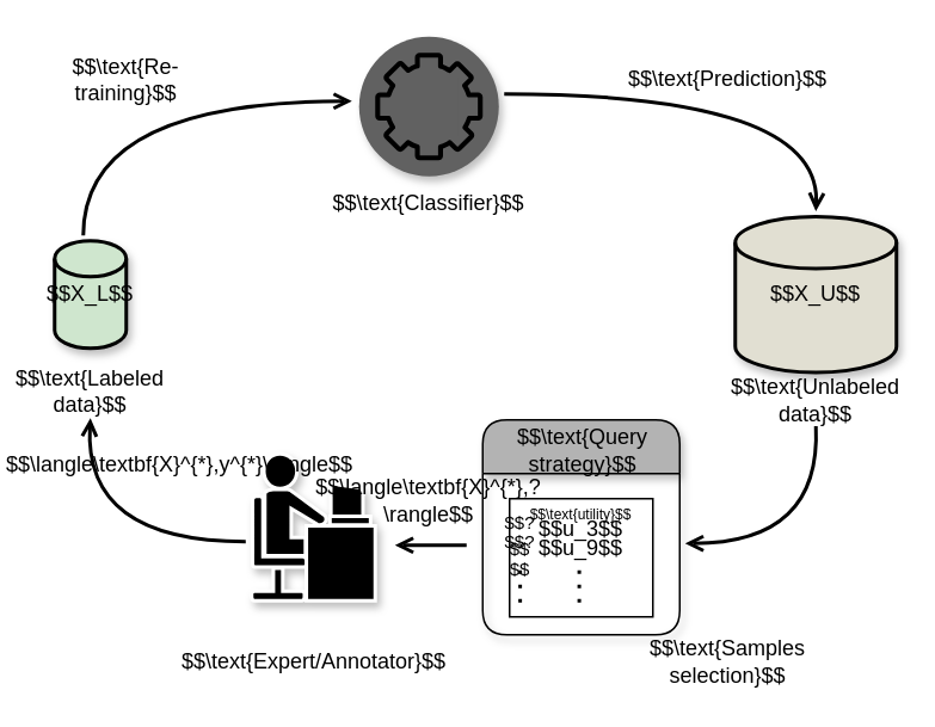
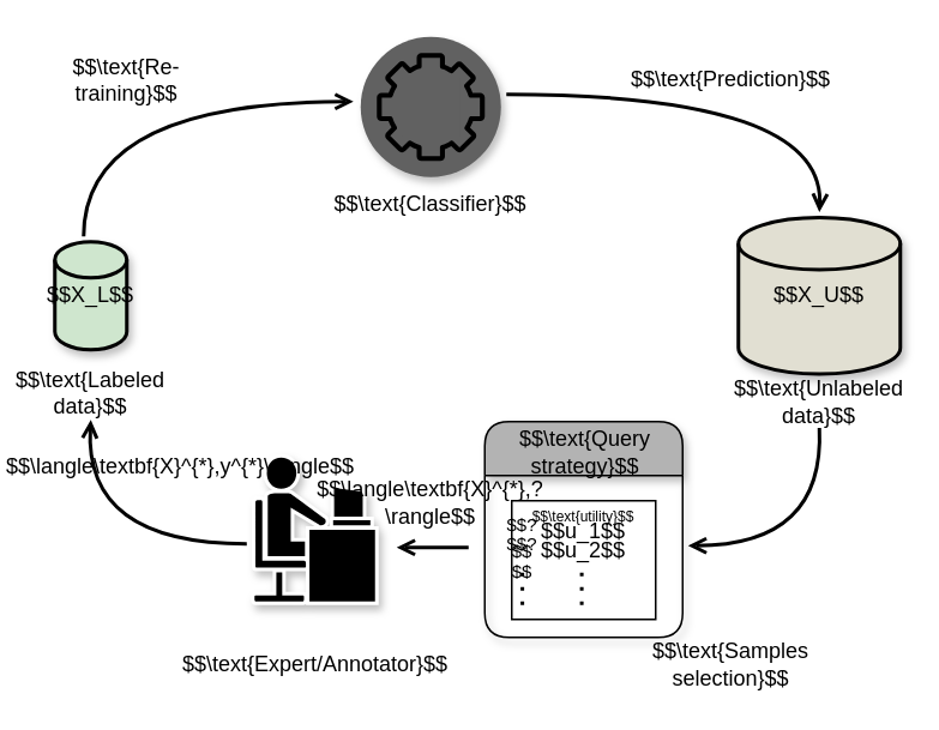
- <mxCell id="13" value="$$u_3$$" style="text;html=1;align=center;verticalAlign=middle;whiteSpace=wrap;rounded=0;" vertex="1" parent="9"><mxGeometry x="46" y="55" width="18" height="11" as="geometry" /></mxCell>
+ <mxCell id="13" value="$$u_1$$" style="text;html=1;align=center;verticalAlign=middle;whiteSpace=wrap;rounded=0;" vertex="1" parent="9"><mxGeometry x="46" y="55" width="18" height="11" as="geometry" /></mxCell>
- <mxCell id="14" value="$$u_9$$" style="text;html=1;align=center;verticalAlign=middle;whiteSpace=wrap;rounded=0;" vertex="1" parent="9"><mxGeometry x="46" y="66" width="18" height="11" as="geometry" /></mxCell>
+ <mxCell id="14" value="$$u_2$$" style="text;html=1;align=center;verticalAlign=middle;whiteSpace=wrap;rounded=0;" vertex="1" parent="9"><mxGeometry x="46" y="66" width="18" height="11" as="geometry" /></mxCell>
